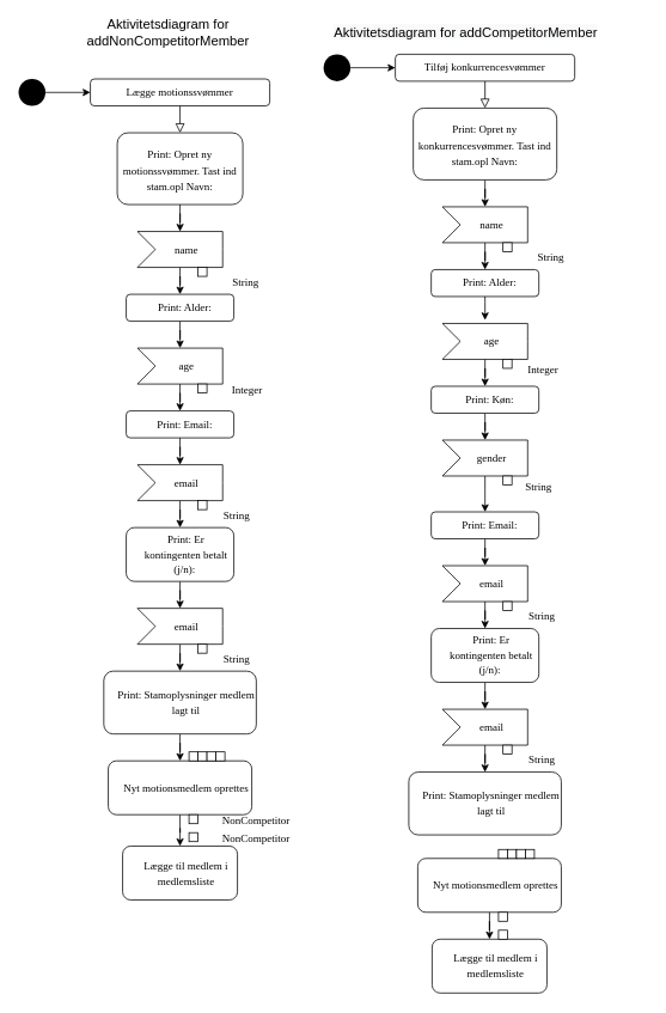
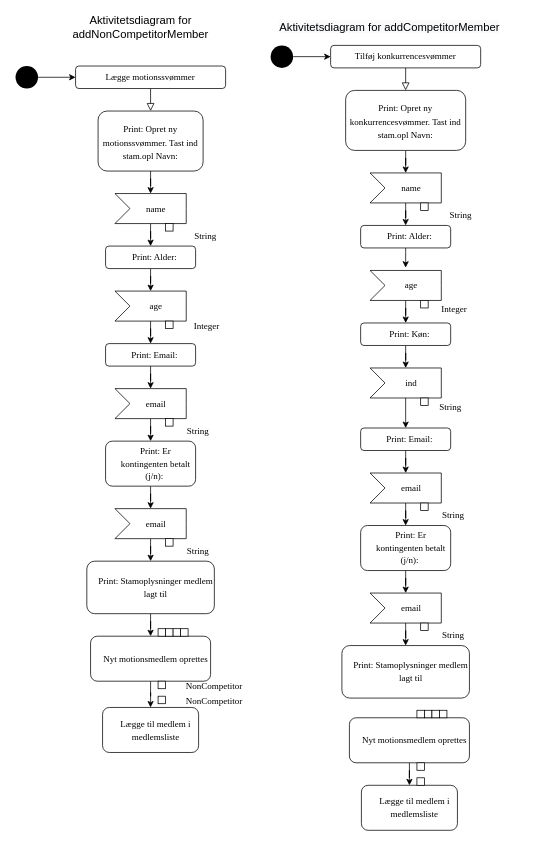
- <mxCell id="66" value="&lt;div style=&quot;font-size: 12px ; background-color: rgb(255 , 255 , 255)&quot;&gt;gender&lt;/div&gt;" style="html=1;shape=mxgraph.infographic.ribbonSimple;notch1=20;notch2=0;align=center;verticalAlign=middle;fontSize=14;fontStyle=0;fillColor=#FFFFFF;flipH=0;spacingRight=0;spacingLeft=14;shadow=0;fontFamily=Lucida Console;" vertex="1" parent="1"><mxGeometry x="492.5" y="490" width="95" height="40" as="geometry" /></mxCell>
+ <mxCell id="66" value="&lt;div style=&quot;font-size: 12px ; background-color: rgb(255 , 255 , 255)&quot;&gt;ind&lt;/div&gt;" style="html=1;shape=mxgraph.infographic.ribbonSimple;notch1=20;notch2=0;align=center;verticalAlign=middle;fontSize=14;fontStyle=0;fillColor=#FFFFFF;flipH=0;spacingRight=0;spacingLeft=14;shadow=0;fontFamily=Lucida Console;" vertex="1" parent="1"><mxGeometry x="492.5" y="490" width="95" height="40" as="geometry" /></mxCell>
